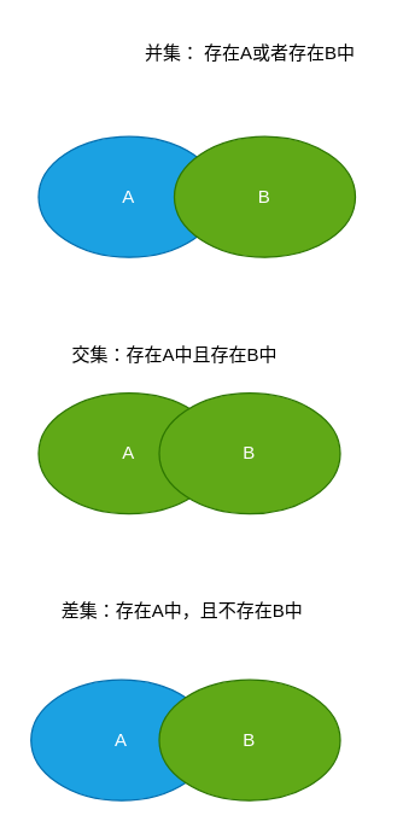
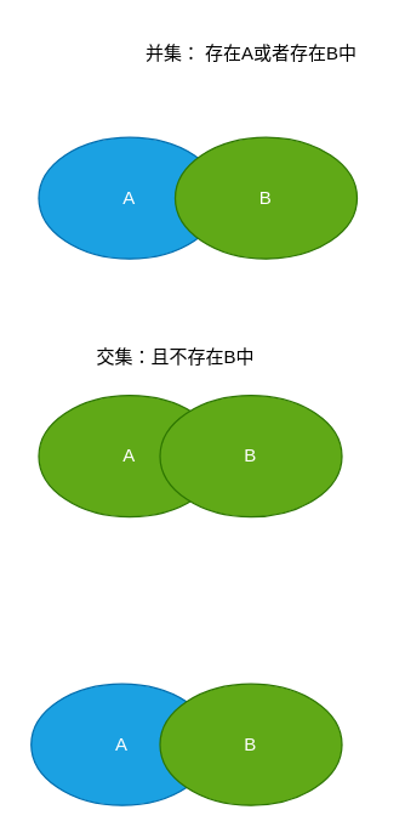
- <mxCell id="7" value="交集：存在A中且存在B中" style="text;html=1;align=center;verticalAlign=middle;resizable=0;points=[];autosize=1;strokeColor=none;fillColor=none;" vertex="1" parent="1"><mxGeometry x="35" y="220" width="160" height="30" as="geometry" /></mxCell>
+ <mxCell id="7" value="交集：且不存在B中" style="text;html=1;align=center;verticalAlign=middle;resizable=0;points=[];autosize=1;strokeColor=none;fillColor=none;" vertex="1" parent="1"><mxGeometry x="35" y="220" width="160" height="30" as="geometry" /></mxCell>
- <mxCell id="8" value="差集：存在A中，且不存在B中" style="text;html=1;align=center;verticalAlign=middle;resizable=0;points=[];autosize=1;strokeColor=none;fillColor=none;" vertex="1" parent="1"><mxGeometry x="30" y="390" width="180" height="30" as="geometry" /></mxCell>
